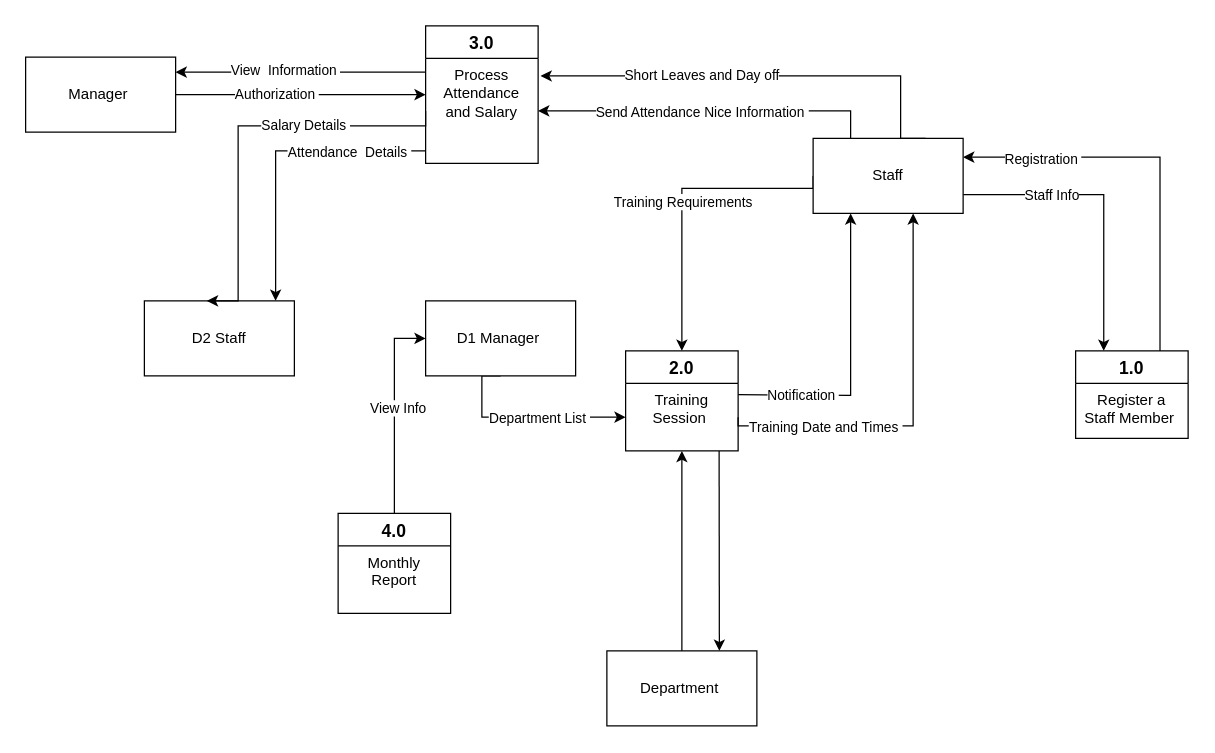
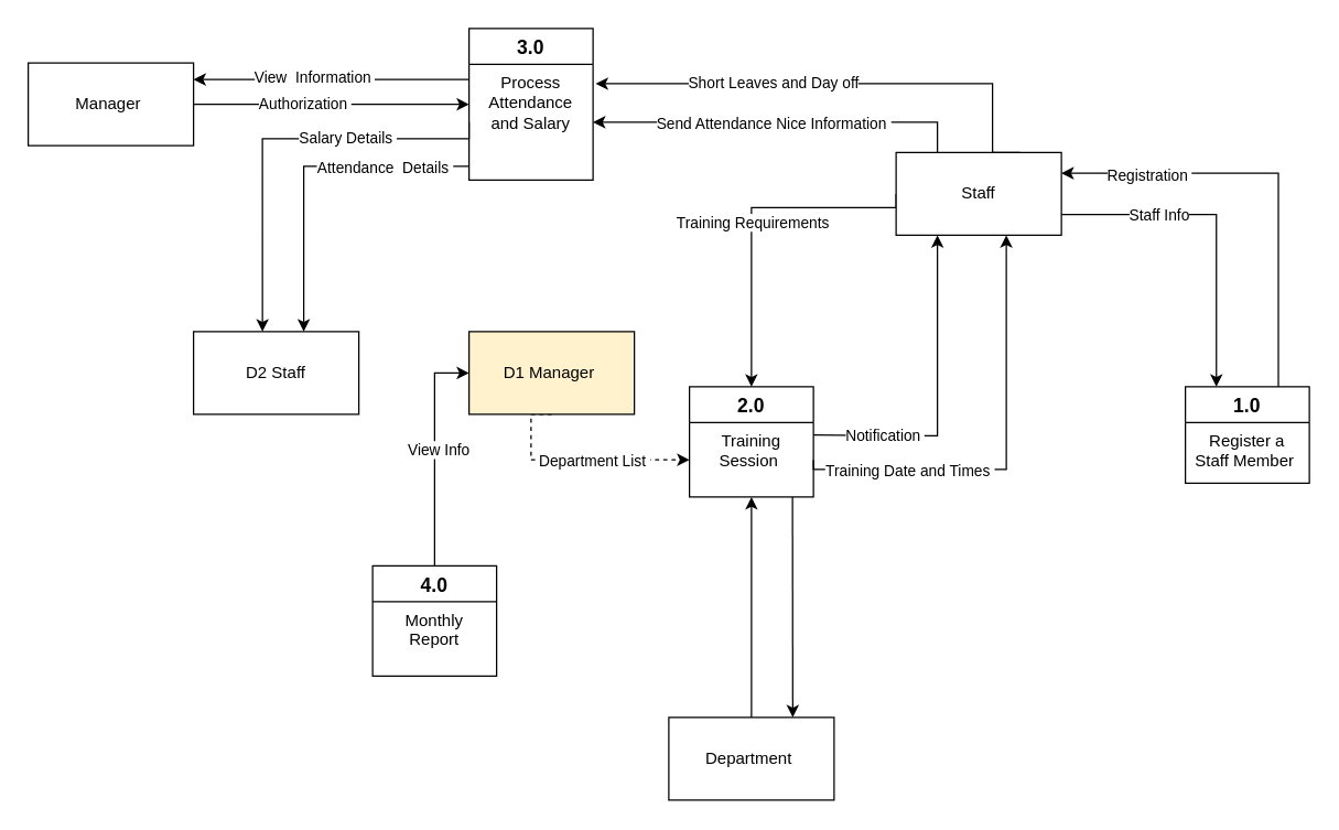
- <mxCell id="17" value="D2 Staff" style="rounded=0;whiteSpace=wrap;html=1;" vertex="1" parent="1"><mxGeometry x="115" y="240" width="120" height="60" as="geometry" /></mxCell>
+ <mxCell id="17" value="D2 Staff" style="rounded=0;whiteSpace=wrap;html=1;" vertex="1" parent="1"><mxGeometry x="140" y="240" width="120" height="60" as="geometry" /></mxCell>
- <mxCell id="20" value="D1 Manager&amp;nbsp;" style="rounded=0;whiteSpace=wrap;html=1;" vertex="1" parent="1"><mxGeometry x="340" y="240" width="120" height="60" as="geometry" /></mxCell>
+ <mxCell id="20" value="D1 Manager&amp;nbsp;" style="rounded=0;whiteSpace=wrap;html=1;fillColor=#fff2cc;" vertex="1" parent="1"><mxGeometry x="340" y="240" width="120" height="60" as="geometry" /></mxCell>
- <mxCell id="18" style="edgeStyle=orthogonalEdgeStyle;rounded=0;orthogonalLoop=1;jettySize=auto;html=1;exitX=0.5;exitY=1;exitDx=0;exitDy=0;entryX=0;entryY=0.5;entryDx=0;entryDy=0;" edge="1" parent="1" source="20" target="8"><mxGeometry relative="1" as="geometry"><Array as="points"><mxPoint x="385" y="333" /></Array></mxGeometry></mxCell>
+ <mxCell id="18" style="edgeStyle=orthogonalEdgeStyle;rounded=0;orthogonalLoop=1;jettySize=auto;html=1;exitX=0.5;exitY=1;exitDx=0;exitDy=0;entryX=0;entryY=0.5;entryDx=0;entryDy=0;dashed=1;" edge="1" parent="1" source="20" target="8"><mxGeometry relative="1" as="geometry"><Array as="points"><mxPoint x="385" y="333" /></Array></mxGeometry></mxCell>
